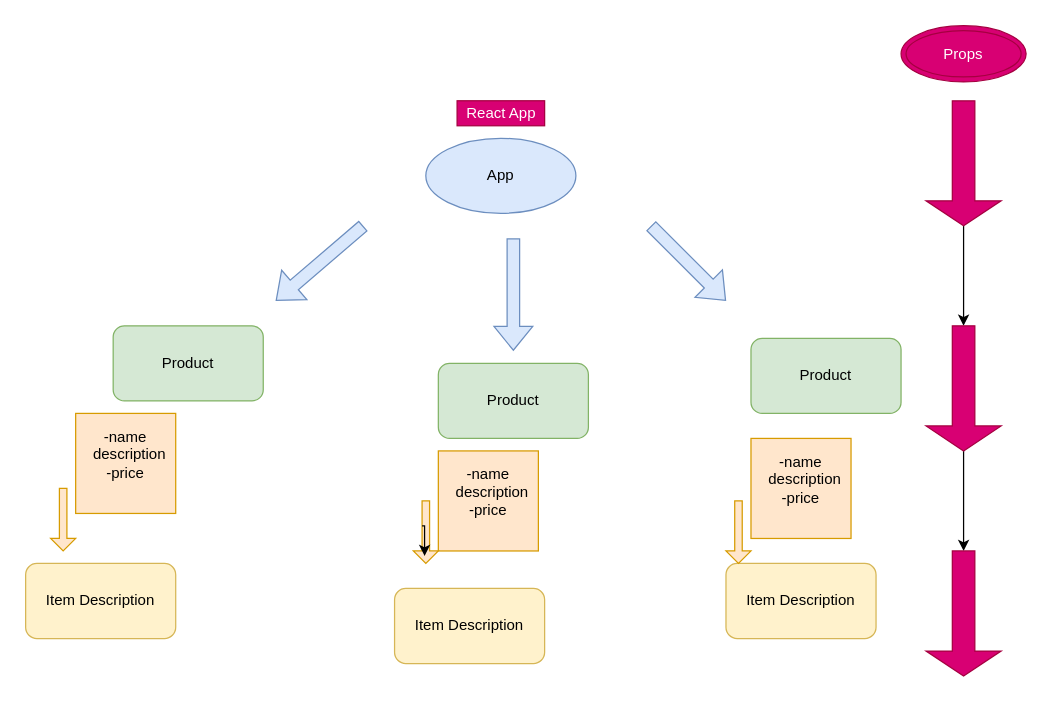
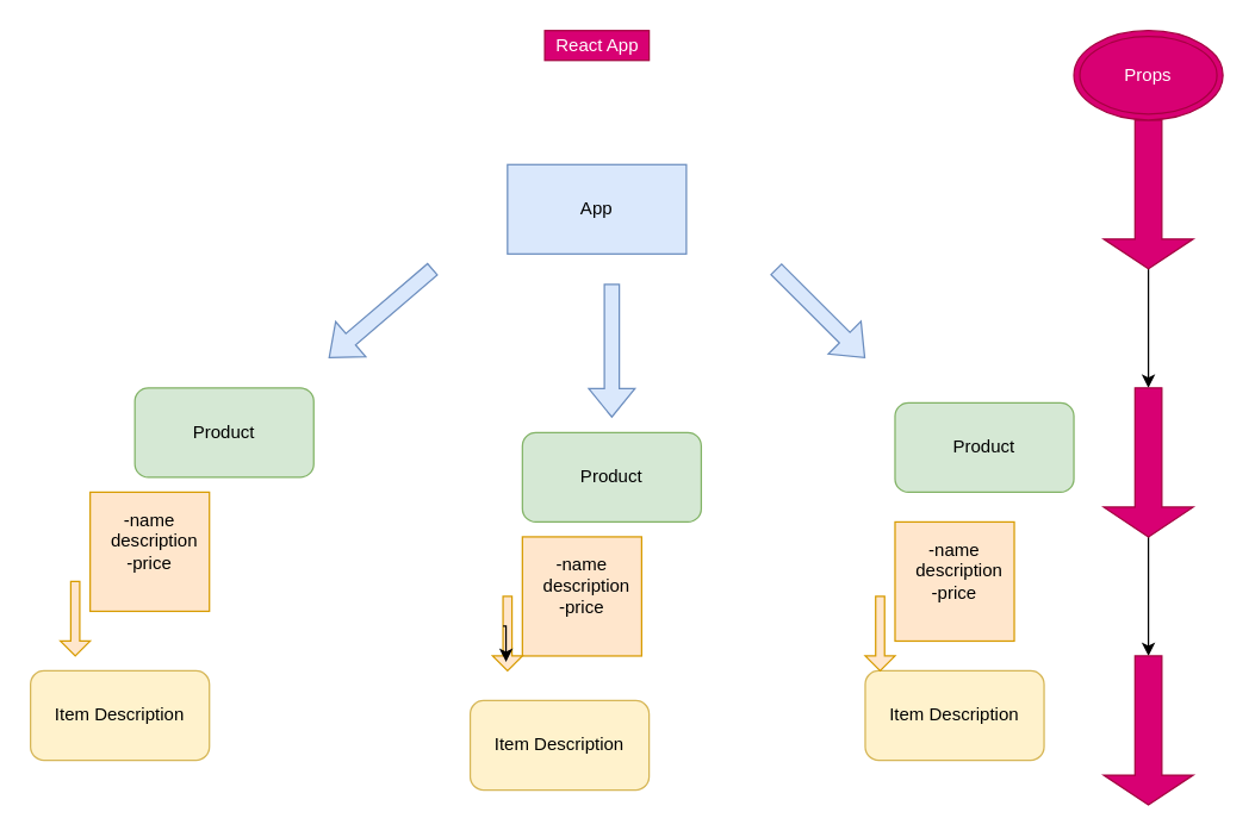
- <mxCell id="25" value="Props" style="ellipse;shape=doubleEllipse;whiteSpace=wrap;html=1;fillColor=#d80073;fontColor=#ffffff;strokeColor=#A50040;" vertex="1" parent="1"><mxGeometry x="720" y="20" width="100" height="45" as="geometry" /></mxCell>
+ <mxCell id="25" value="Props" style="ellipse;shape=doubleEllipse;whiteSpace=wrap;html=1;fillColor=#d80073;fontColor=#ffffff;strokeColor=#A50040;" vertex="1" parent="1"><mxGeometry x="720" y="20" width="100" height="60" as="geometry" /></mxCell>
- <mxCell id="3" value="React App" style="text;html=1;align=center;verticalAlign=middle;resizable=0;points=[];autosize=1;strokeColor=#A50040;fillColor=#d80073;fontColor=#ffffff;" parent="1" vertex="1"><mxGeometry x="365" y="80" width="70" height="20" as="geometry" /></mxCell>
+ <mxCell id="3" value="React App" style="text;html=1;align=center;verticalAlign=middle;resizable=0;points=[];autosize=1;strokeColor=#A50040;fillColor=#d80073;fontColor=#ffffff;" parent="1" vertex="1"><mxGeometry x="365" y="20" width="70" height="20" as="geometry" /></mxCell>
- <mxCell id="2" value="App" style="ellipse;whiteSpace=wrap;html=1;fillColor=#dae8fc;strokeColor=#6c8ebf;" parent="1" vertex="1"><mxGeometry x="340" y="110" width="120" height="60" as="geometry" /></mxCell>
+ <mxCell id="2" value="App" style="rounded=0;whiteSpace=wrap;html=1;fillColor=#dae8fc;strokeColor=#6c8ebf;" parent="1" vertex="1"><mxGeometry x="340" y="110" width="120" height="60" as="geometry" /></mxCell>
